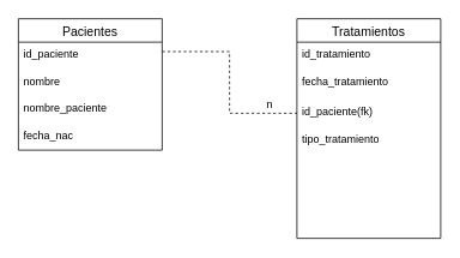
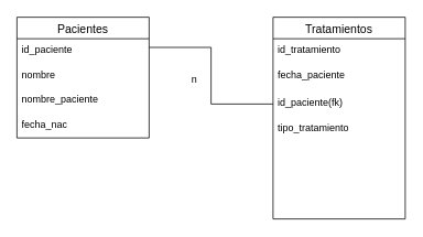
- <mxCell id="7" style="edgeStyle=orthogonalEdgeStyle;rounded=0;orthogonalLoop=1;jettySize=auto;html=1;exitX=1;exitY=0.25;exitDx=0;exitDy=0;endArrow=none;endFill=0;dashed=1;" edge="1" parent="1" source="8" target="5"><mxGeometry relative="1" as="geometry" /></mxCell>
+ <mxCell id="7" style="edgeStyle=orthogonalEdgeStyle;rounded=0;orthogonalLoop=1;jettySize=auto;html=1;exitX=1;exitY=0.25;exitDx=0;exitDy=0;endArrow=none;endFill=0;" edge="1" parent="1" source="8" target="5"><mxGeometry relative="1" as="geometry" /></mxCell>
- <mxCell id="4" value="&lt;div&gt;fecha_tratamiento&lt;/div&gt;&lt;div&gt;&lt;br&gt;&lt;/div&gt;" style="text;strokeColor=none;fillColor=none;spacingLeft=4;spacingRight=4;overflow=hidden;rotatable=0;points=[[0,0.5],[1,0.5]];portConstraint=eastwest;fontSize=12;whiteSpace=wrap;html=1;" vertex="1" parent="2"><mxGeometry y="56" width="160" height="34" as="geometry" /></mxCell>
+ <mxCell id="4" value="&lt;div&gt;fecha_paciente&lt;/div&gt;&lt;div&gt;&lt;br&gt;&lt;/div&gt;" style="text;strokeColor=none;fillColor=none;spacingLeft=4;spacingRight=4;overflow=hidden;rotatable=0;points=[[0,0.5],[1,0.5]];portConstraint=eastwest;fontSize=12;whiteSpace=wrap;html=1;" vertex="1" parent="2"><mxGeometry y="56" width="160" height="34" as="geometry" /></mxCell>
- <mxCell id="13" value="n" style="text;html=1;strokeColor=none;fillColor=none;align=center;verticalAlign=middle;whiteSpace=wrap;rounded=0;" vertex="1" parent="1"><mxGeometry x="270" y="100" width="60" height="30" as="geometry" /></mxCell>
+ <mxCell id="13" value="n" style="text;html=1;strokeColor=none;fillColor=none;align=center;verticalAlign=middle;whiteSpace=wrap;rounded=0;" vertex="1" parent="1"><mxGeometry x="205" y="80" width="60" height="30" as="geometry" /></mxCell>
